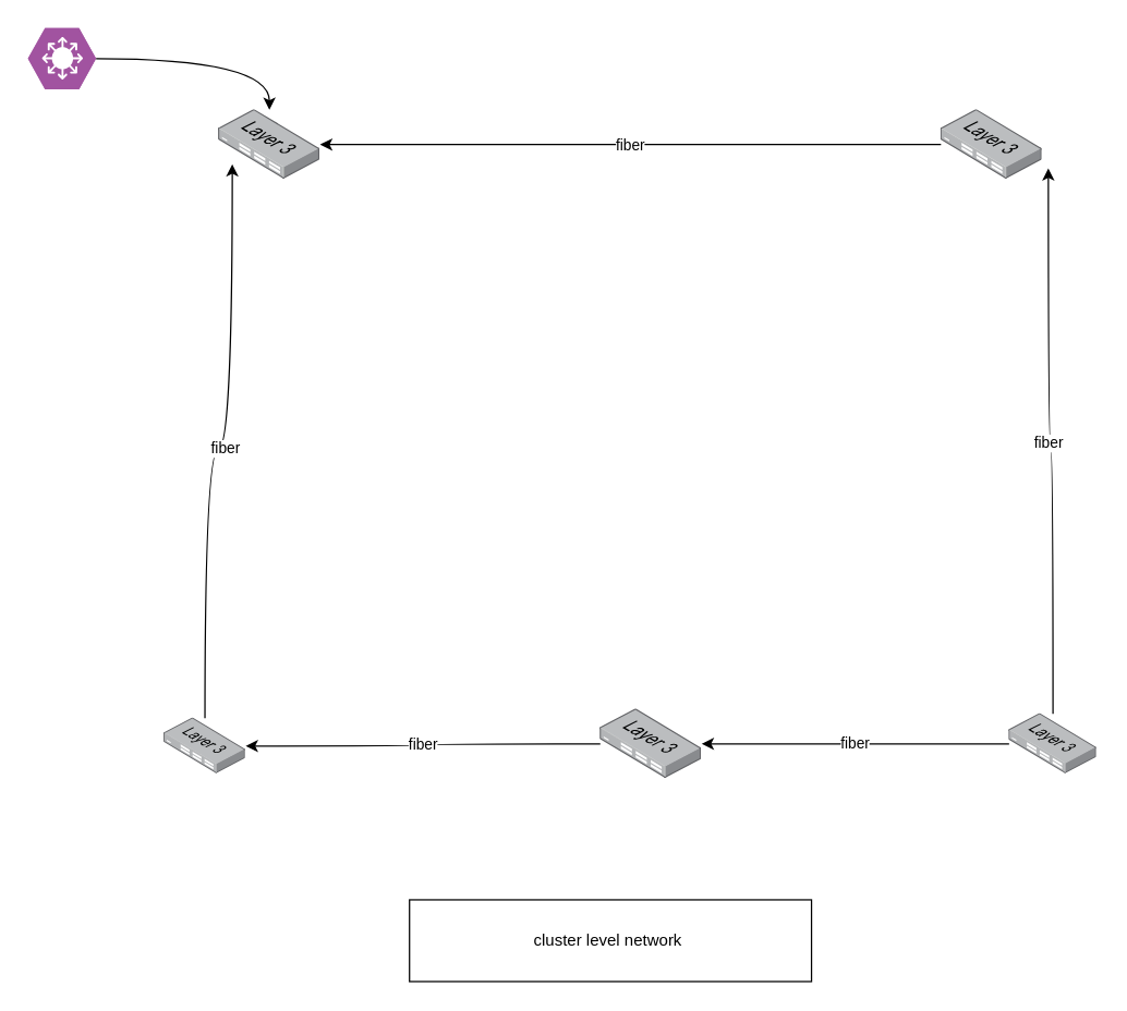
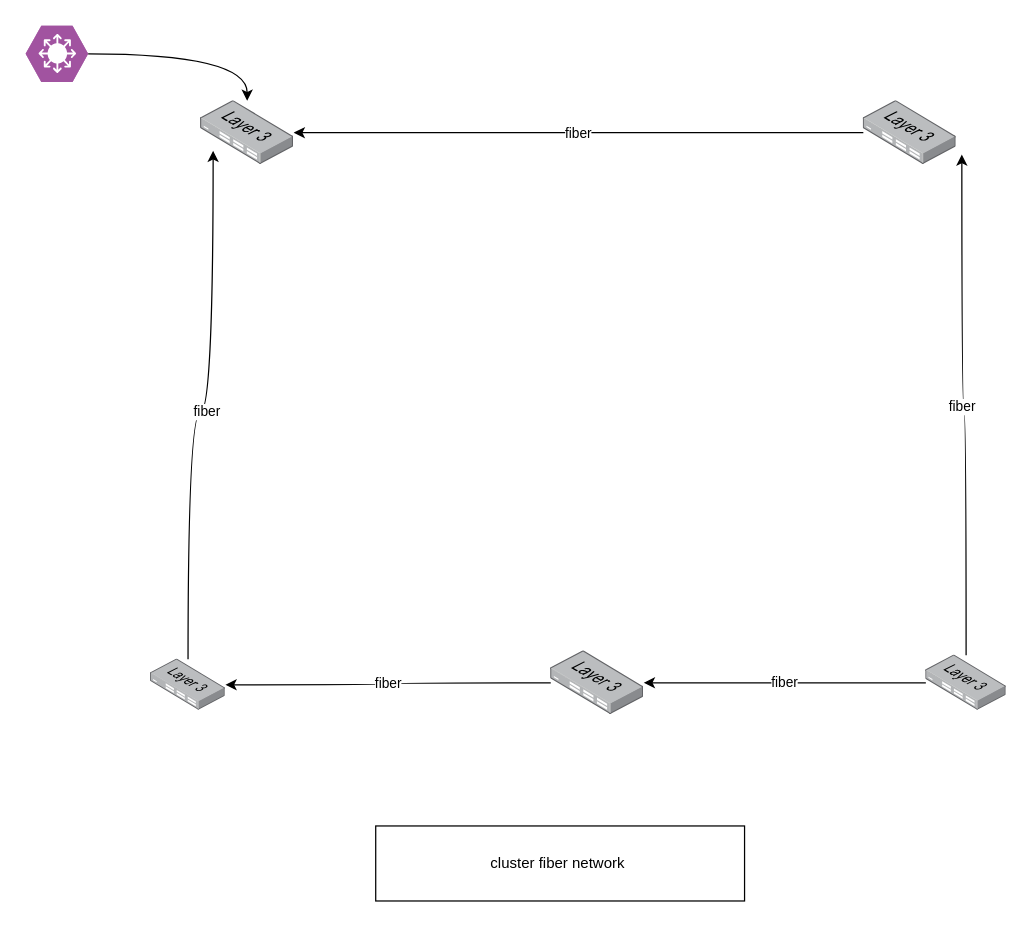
- <mxCell id="14" value="cluster level network&amp;nbsp;" style="rounded=0;whiteSpace=wrap;html=1;" vertex="1" parent="1"><mxGeometry x="300" y="660" width="295" height="60" as="geometry" /></mxCell>
+ <mxCell id="14" value="cluster fiber network&amp;nbsp;" style="rounded=0;whiteSpace=wrap;html=1;" vertex="1" parent="1"><mxGeometry x="300" y="660" width="295" height="60" as="geometry" /></mxCell>
